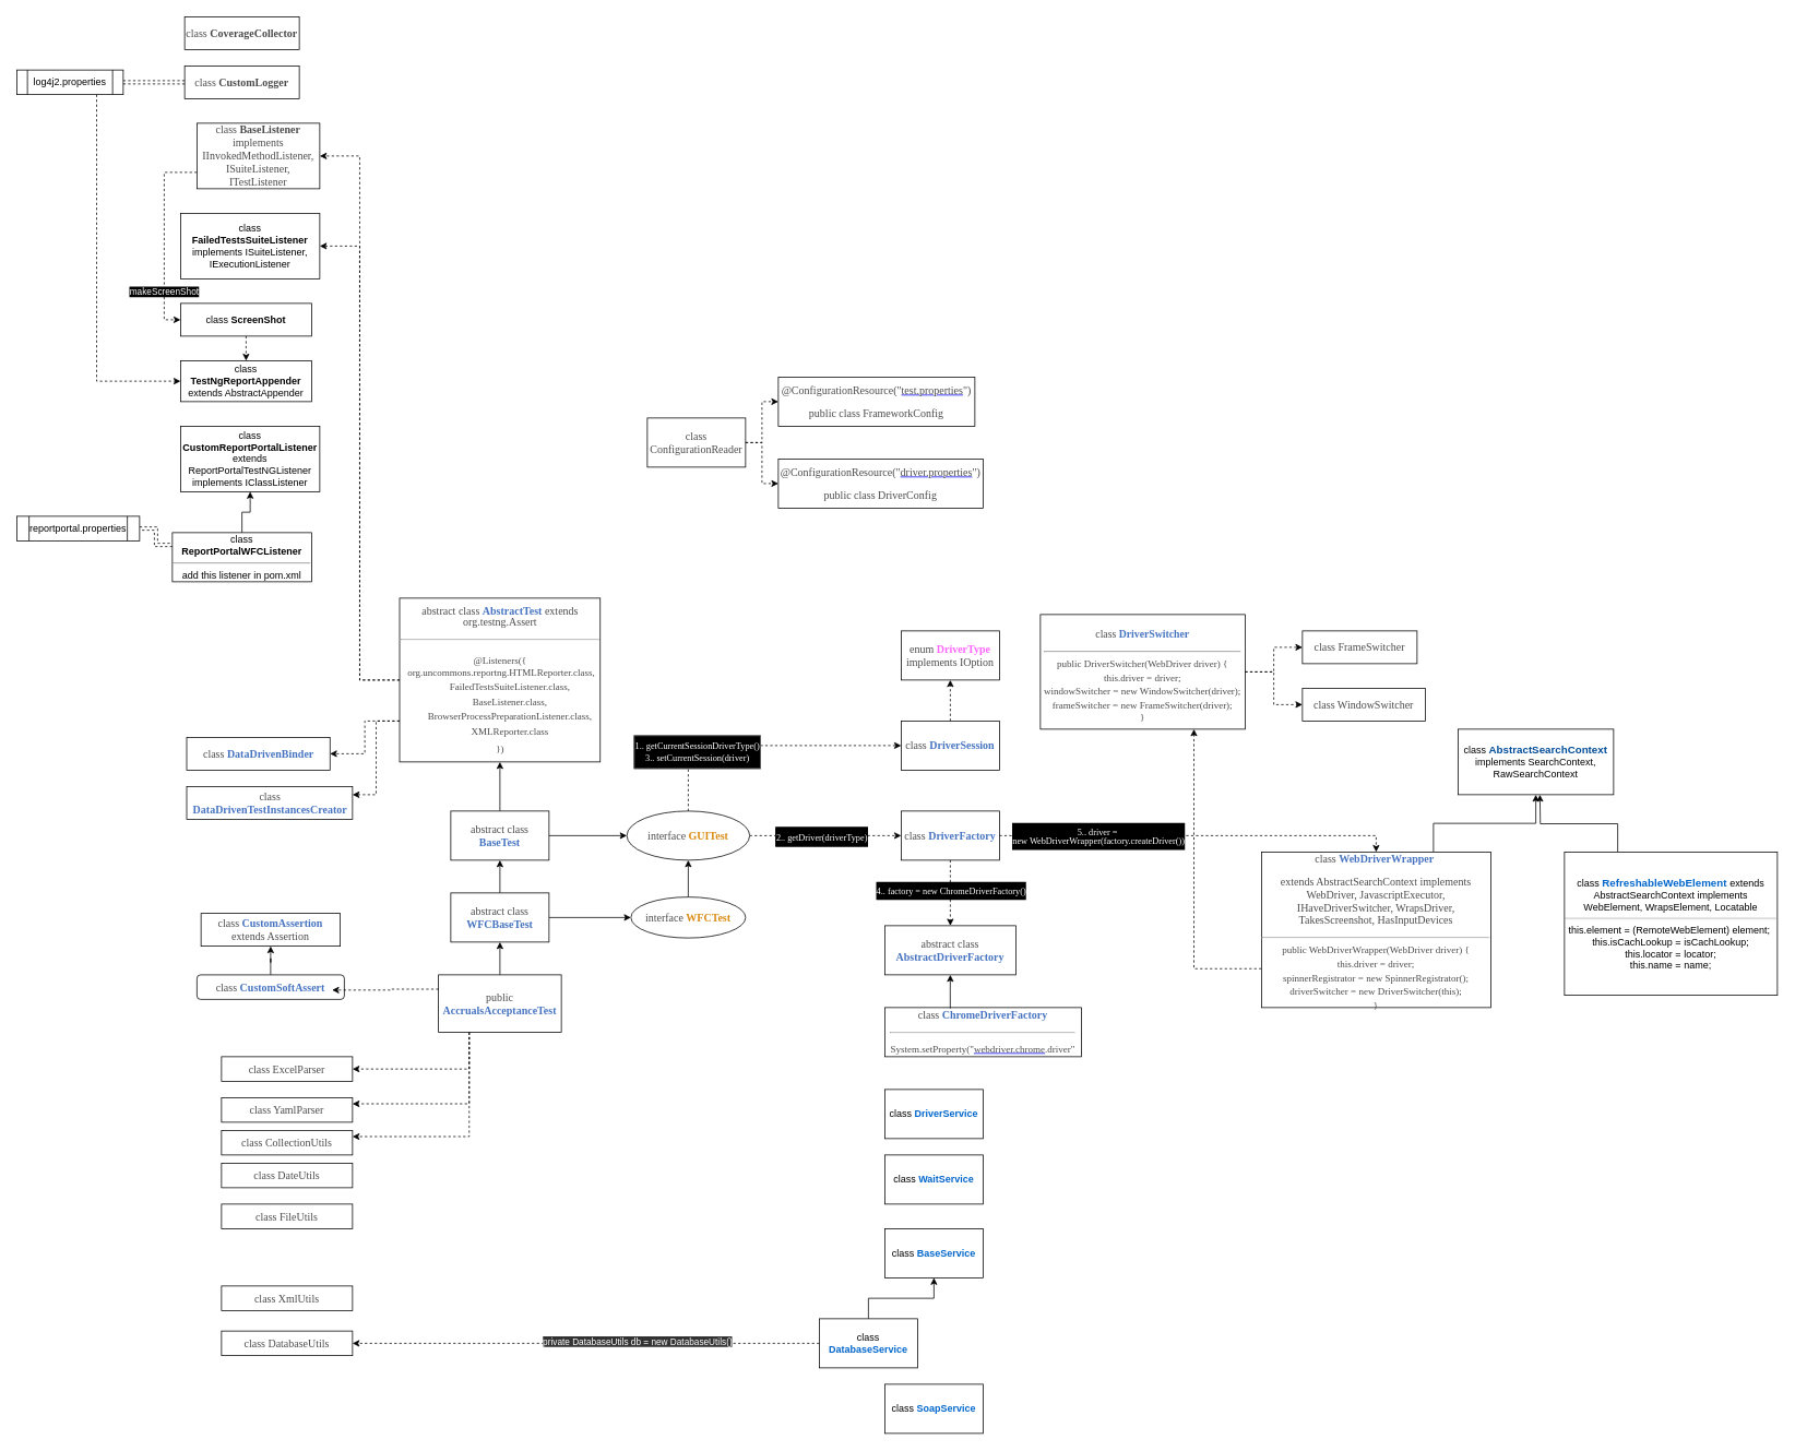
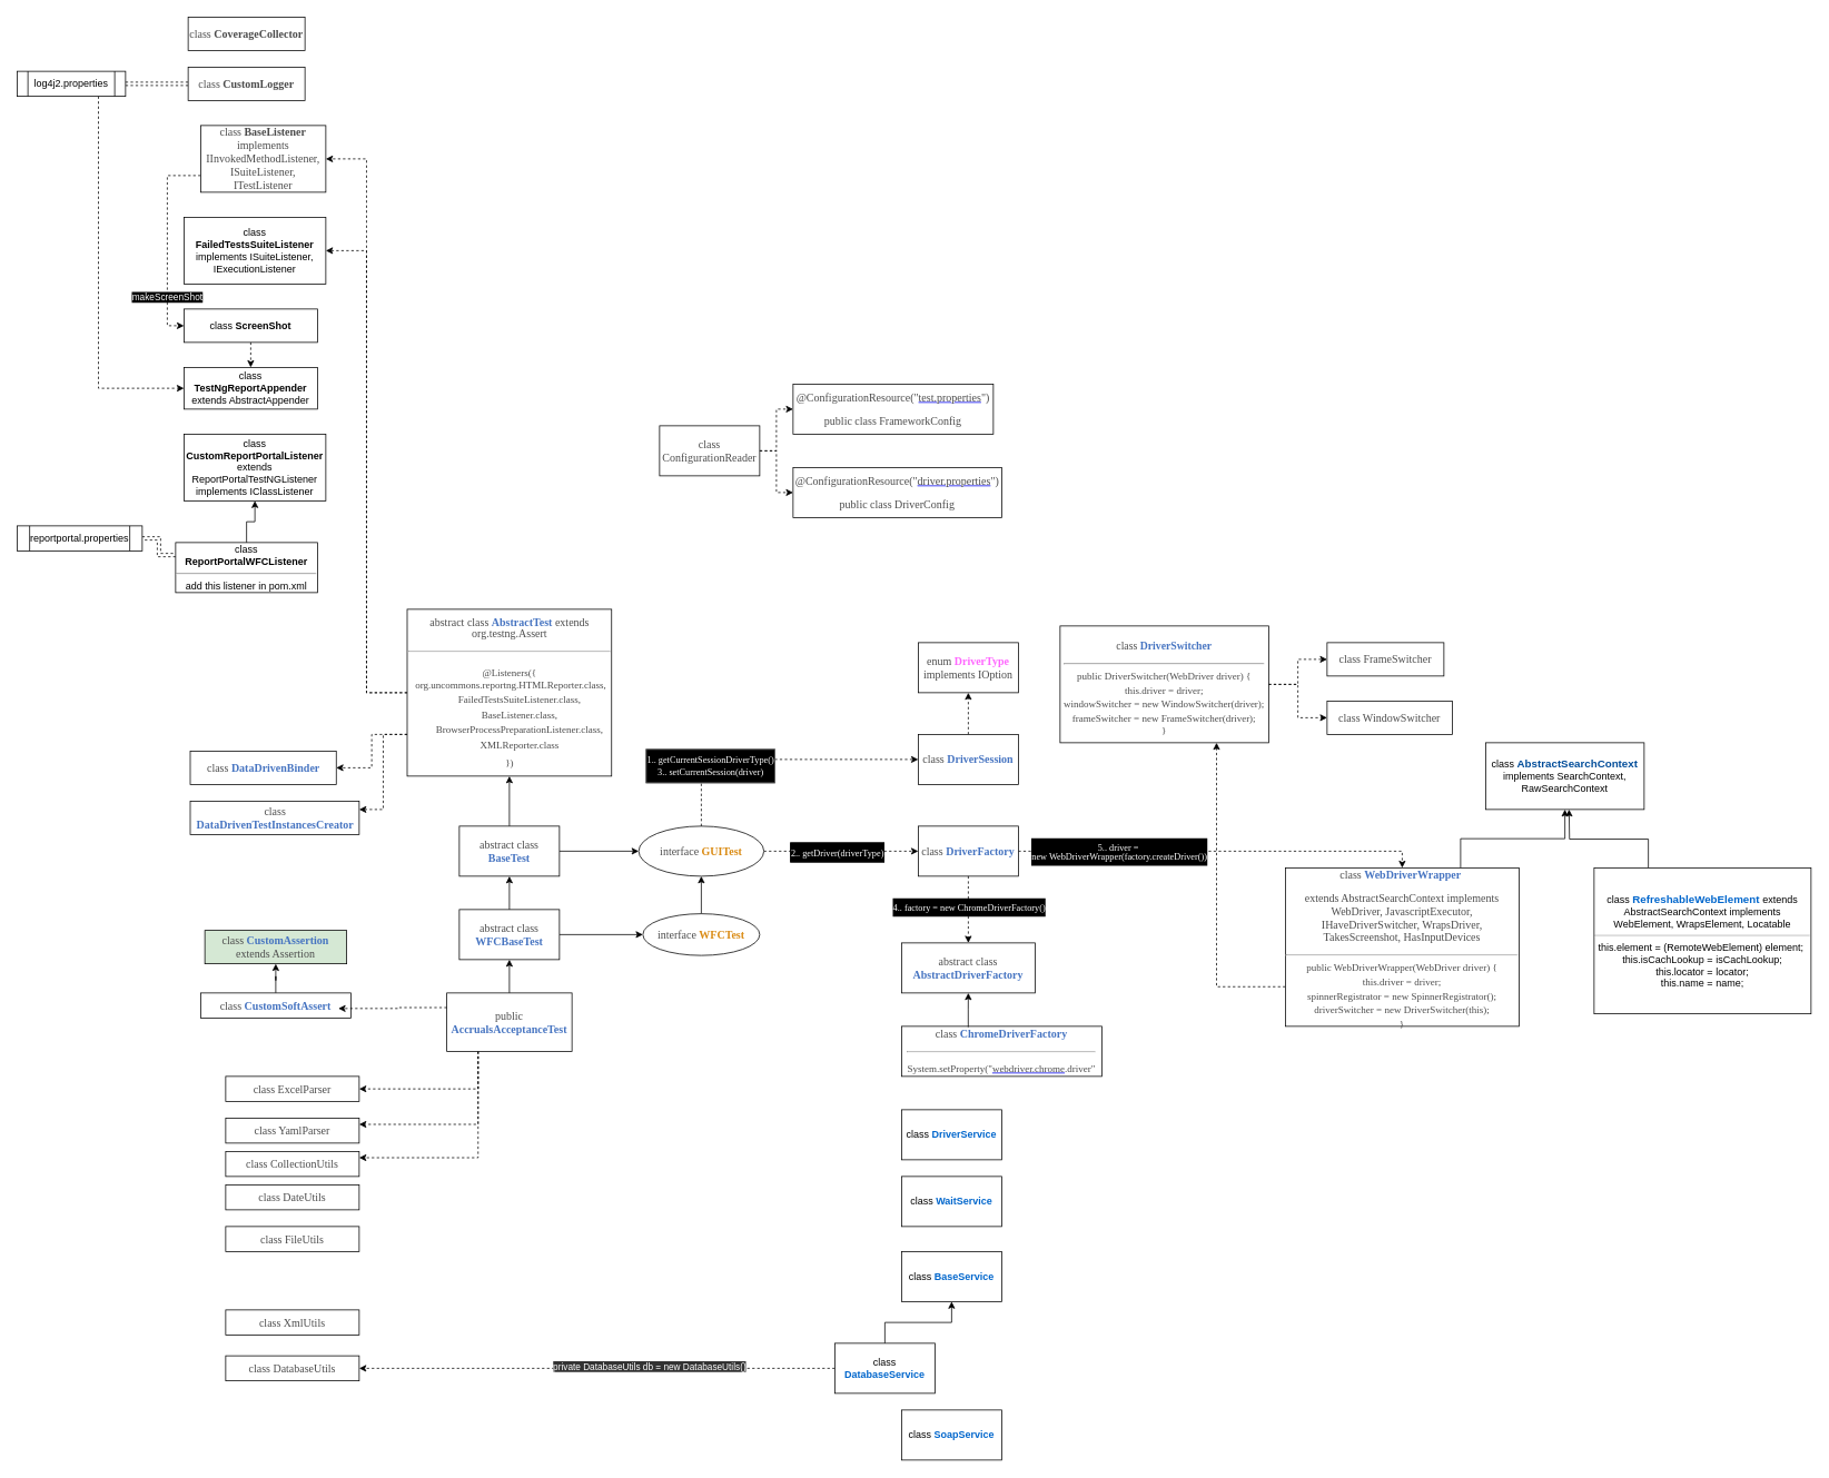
- <mxCell id="76" value="&lt;p data-pm-slice=&quot;1 1 [&amp;quot;tiptapChildEditor&amp;quot;,{&amp;quot;id&amp;quot;:&amp;quot;1d4eea5f-9c0d-4f0a-a4f3-ffad92297be6&amp;quot;,&amp;quot;entityid&amp;quot;:&amp;quot;&amp;quot;,&amp;quot;shapeId&amp;quot;:&amp;quot;SAy4cm0YwFf&amp;quot;,&amp;quot;textId&amp;quot;:&amp;quot;identifier&amp;quot;}]&quot; dir=&quot;ltr&quot;&gt;&lt;span style=&quot;color: #4b4b4b; font-size: 10pt; font-family: noto_regular&quot;&gt;class &lt;/span&gt;&lt;span style=&quot;color: rgb(70, 116, 193); font-size: 10pt; font-family: noto_regular&quot;&gt;&lt;strong&gt;CustomAssertion&lt;/strong&gt;&lt;/span&gt;&lt;span style=&quot;color: #4b4b4b; font-size: 10pt; font-family: noto_regular&quot;&gt; extends Assertion&lt;/span&gt;&lt;/p&gt;" style="rounded=0;whiteSpace=wrap;html=1;" parent="1" vertex="1"><mxGeometry x="245" y="1115" width="170" height="40" as="geometry" /></mxCell>
+ <mxCell id="76" value="&lt;p data-pm-slice=&quot;1 1 [&amp;quot;tiptapChildEditor&amp;quot;,{&amp;quot;id&amp;quot;:&amp;quot;1d4eea5f-9c0d-4f0a-a4f3-ffad92297be6&amp;quot;,&amp;quot;entityid&amp;quot;:&amp;quot;&amp;quot;,&amp;quot;shapeId&amp;quot;:&amp;quot;SAy4cm0YwFf&amp;quot;,&amp;quot;textId&amp;quot;:&amp;quot;identifier&amp;quot;}]&quot; dir=&quot;ltr&quot;&gt;&lt;span style=&quot;color: #4b4b4b; font-size: 10pt; font-family: noto_regular&quot;&gt;class &lt;/span&gt;&lt;span style=&quot;color: rgb(70, 116, 193); font-size: 10pt; font-family: noto_regular&quot;&gt;&lt;strong&gt;CustomAssertion&lt;/strong&gt;&lt;/span&gt;&lt;span style=&quot;color: #4b4b4b; font-size: 10pt; font-family: noto_regular&quot;&gt; extends Assertion&lt;/span&gt;&lt;/p&gt;" style="rounded=0;whiteSpace=wrap;html=1;fillColor=#d5e8d4;" parent="1" vertex="1"><mxGeometry x="245" y="1115" width="170" height="40" as="geometry" /></mxCell>
- <mxCell id="74" value="&lt;p data-pm-slice=&quot;1 1 [&amp;quot;tiptapChildEditor&amp;quot;,{&amp;quot;id&amp;quot;:&amp;quot;8cff91a5-c882-4950-89d1-22e906ac22e3&amp;quot;,&amp;quot;entityid&amp;quot;:&amp;quot;&amp;quot;,&amp;quot;shapeId&amp;quot;:&amp;quot;1LtuhPqmgKG&amp;quot;,&amp;quot;textId&amp;quot;:&amp;quot;identifier&amp;quot;}]&quot; dir=&quot;ltr&quot;&gt;&lt;span style=&quot;color: #4b4b4b; font-size: 10pt; font-family: noto_regular&quot;&gt;class &lt;/span&gt;&lt;span style=&quot;color: rgb(70, 116, 193); font-size: 10pt; font-family: noto_regular&quot;&gt;&lt;strong&gt;CustomSoftAssert&lt;/strong&gt;&lt;/span&gt;&lt;/p&gt;" style="whiteSpace=wrap;html=1;rounded=1;" parent="1" vertex="1"><mxGeometry x="240" y="1190" width="180" height="30" as="geometry" /></mxCell>
+ <mxCell id="74" value="&lt;p data-pm-slice=&quot;1 1 [&amp;quot;tiptapChildEditor&amp;quot;,{&amp;quot;id&amp;quot;:&amp;quot;8cff91a5-c882-4950-89d1-22e906ac22e3&amp;quot;,&amp;quot;entityid&amp;quot;:&amp;quot;&amp;quot;,&amp;quot;shapeId&amp;quot;:&amp;quot;1LtuhPqmgKG&amp;quot;,&amp;quot;textId&amp;quot;:&amp;quot;identifier&amp;quot;}]&quot; dir=&quot;ltr&quot;&gt;&lt;span style=&quot;color: #4b4b4b; font-size: 10pt; font-family: noto_regular&quot;&gt;class &lt;/span&gt;&lt;span style=&quot;color: rgb(70, 116, 193); font-size: 10pt; font-family: noto_regular&quot;&gt;&lt;strong&gt;CustomSoftAssert&lt;/strong&gt;&lt;/span&gt;&lt;/p&gt;" style="rounded=0;whiteSpace=wrap;html=1;" parent="1" vertex="1"><mxGeometry x="240" y="1190" width="180" height="30" as="geometry" /></mxCell>
